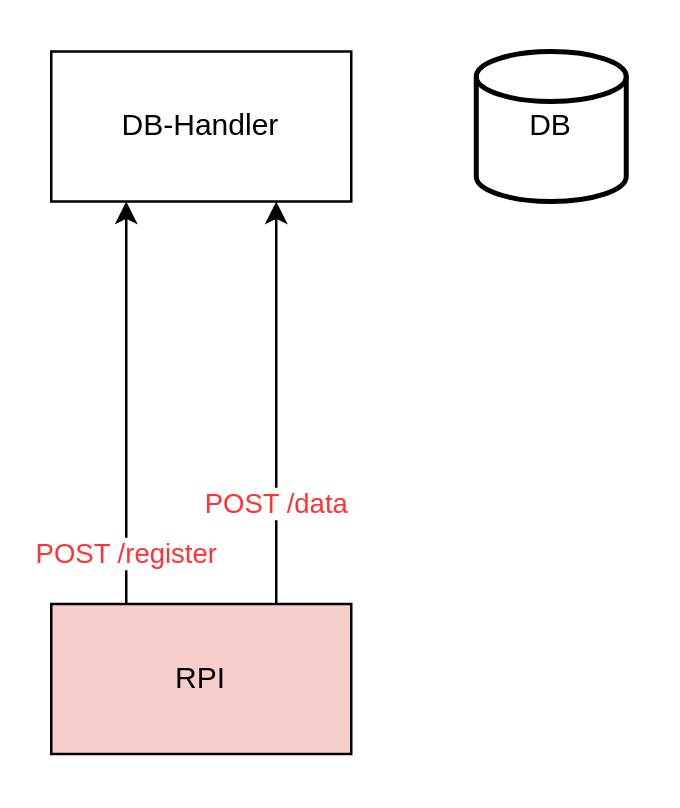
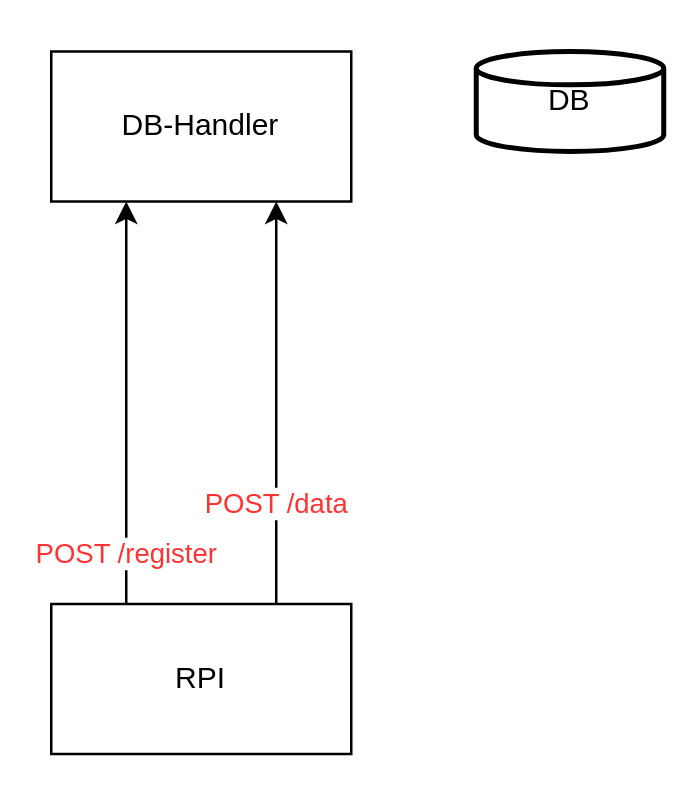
- <mxCell id="3" value="DB" style="strokeWidth=2;html=1;shape=mxgraph.flowchart.database;whiteSpace=wrap;" vertex="1" parent="1"><mxGeometry x="190" y="20" width="60" height="60" as="geometry" /></mxCell>
+ <mxCell id="3" value="DB" style="strokeWidth=2;html=1;shape=mxgraph.flowchart.database;whiteSpace=wrap;" vertex="1" parent="1"><mxGeometry x="190" y="20" width="75" height="40" as="geometry" /></mxCell>
- <mxCell id="6" value="RPI" style="rounded=0;whiteSpace=wrap;html=1;fillColor=#f8cecc;" vertex="1" parent="1"><mxGeometry x="20" y="241" width="120" height="60" as="geometry" /></mxCell>
+ <mxCell id="6" value="RPI" style="rounded=0;whiteSpace=wrap;html=1;" vertex="1" parent="1"><mxGeometry x="20" y="241" width="120" height="60" as="geometry" /></mxCell>
